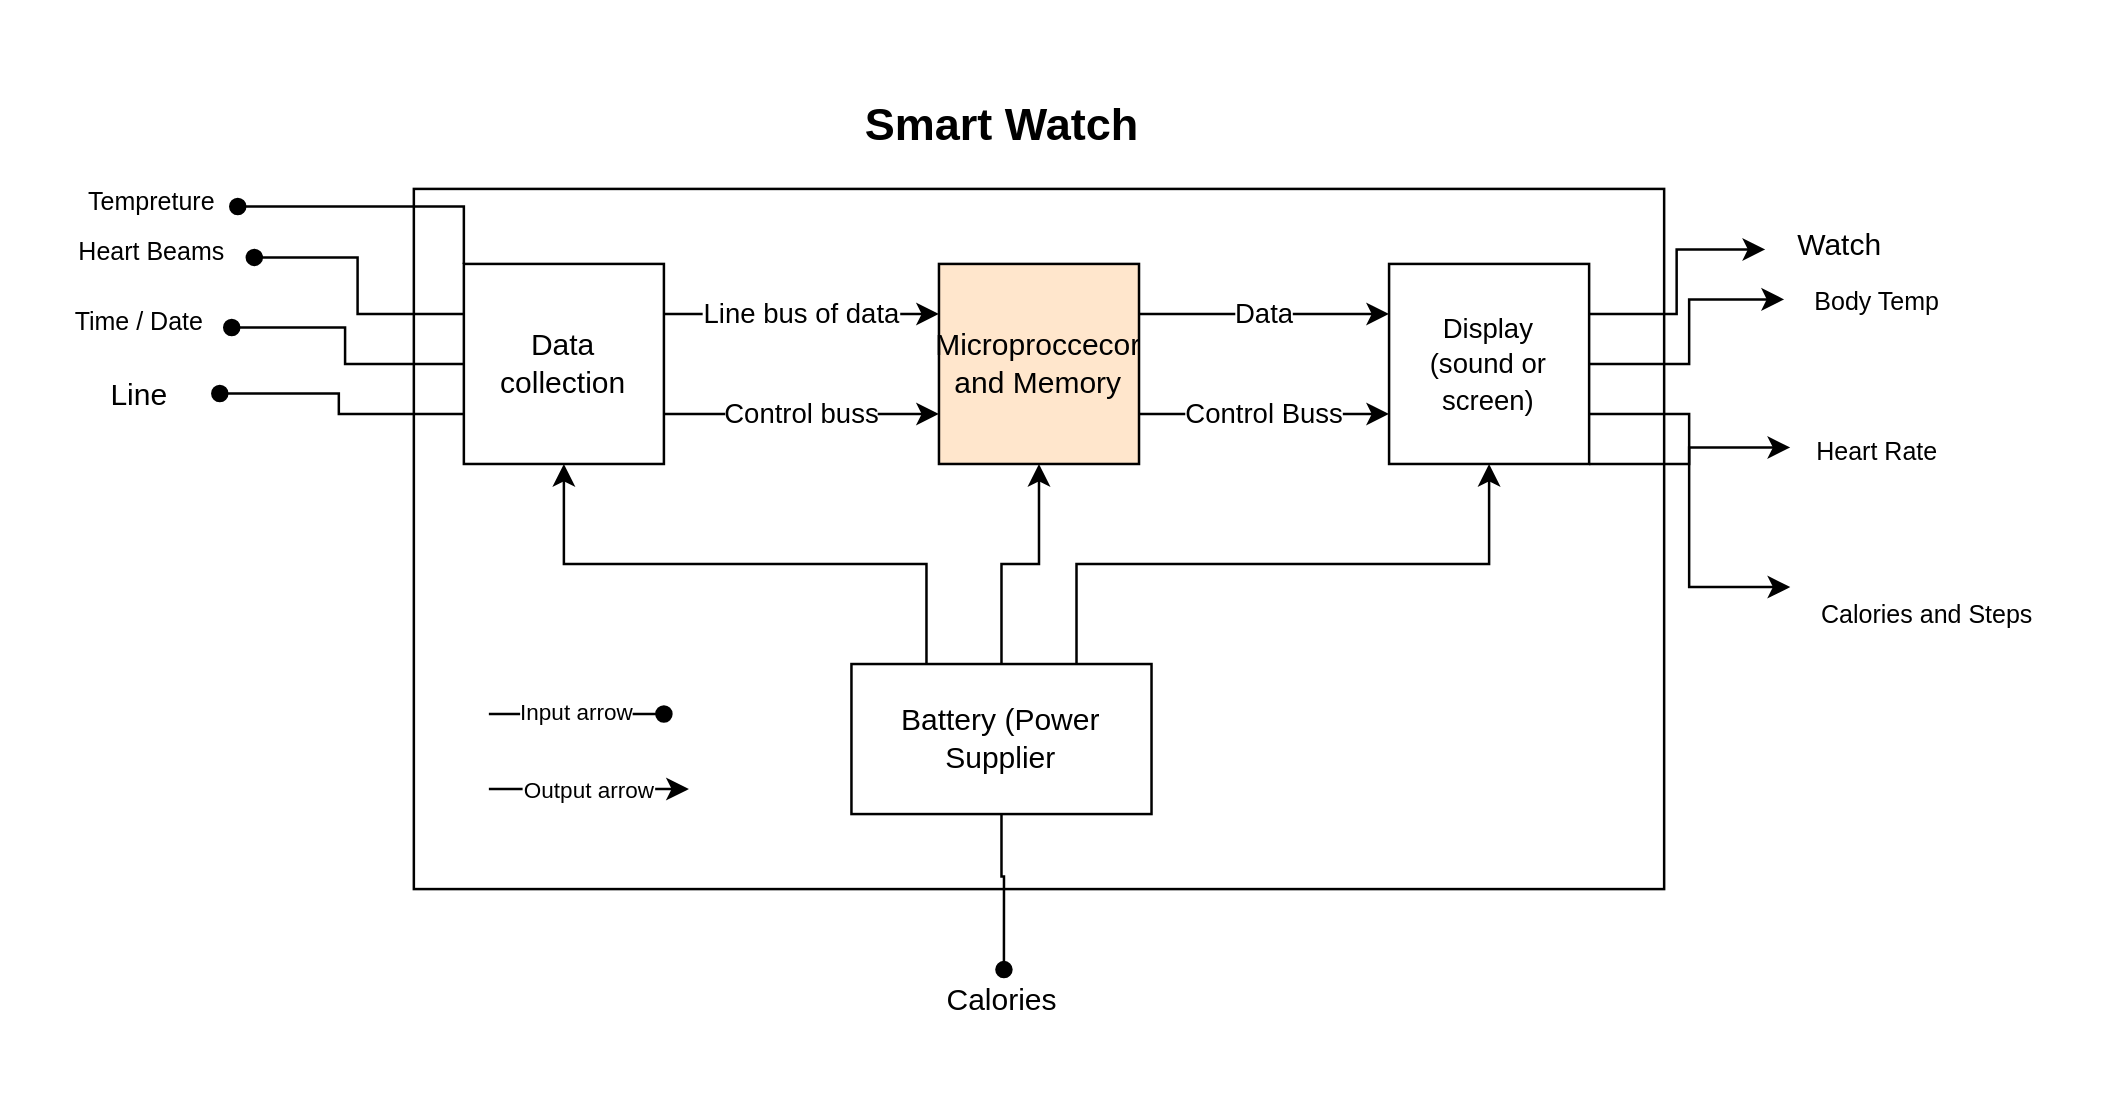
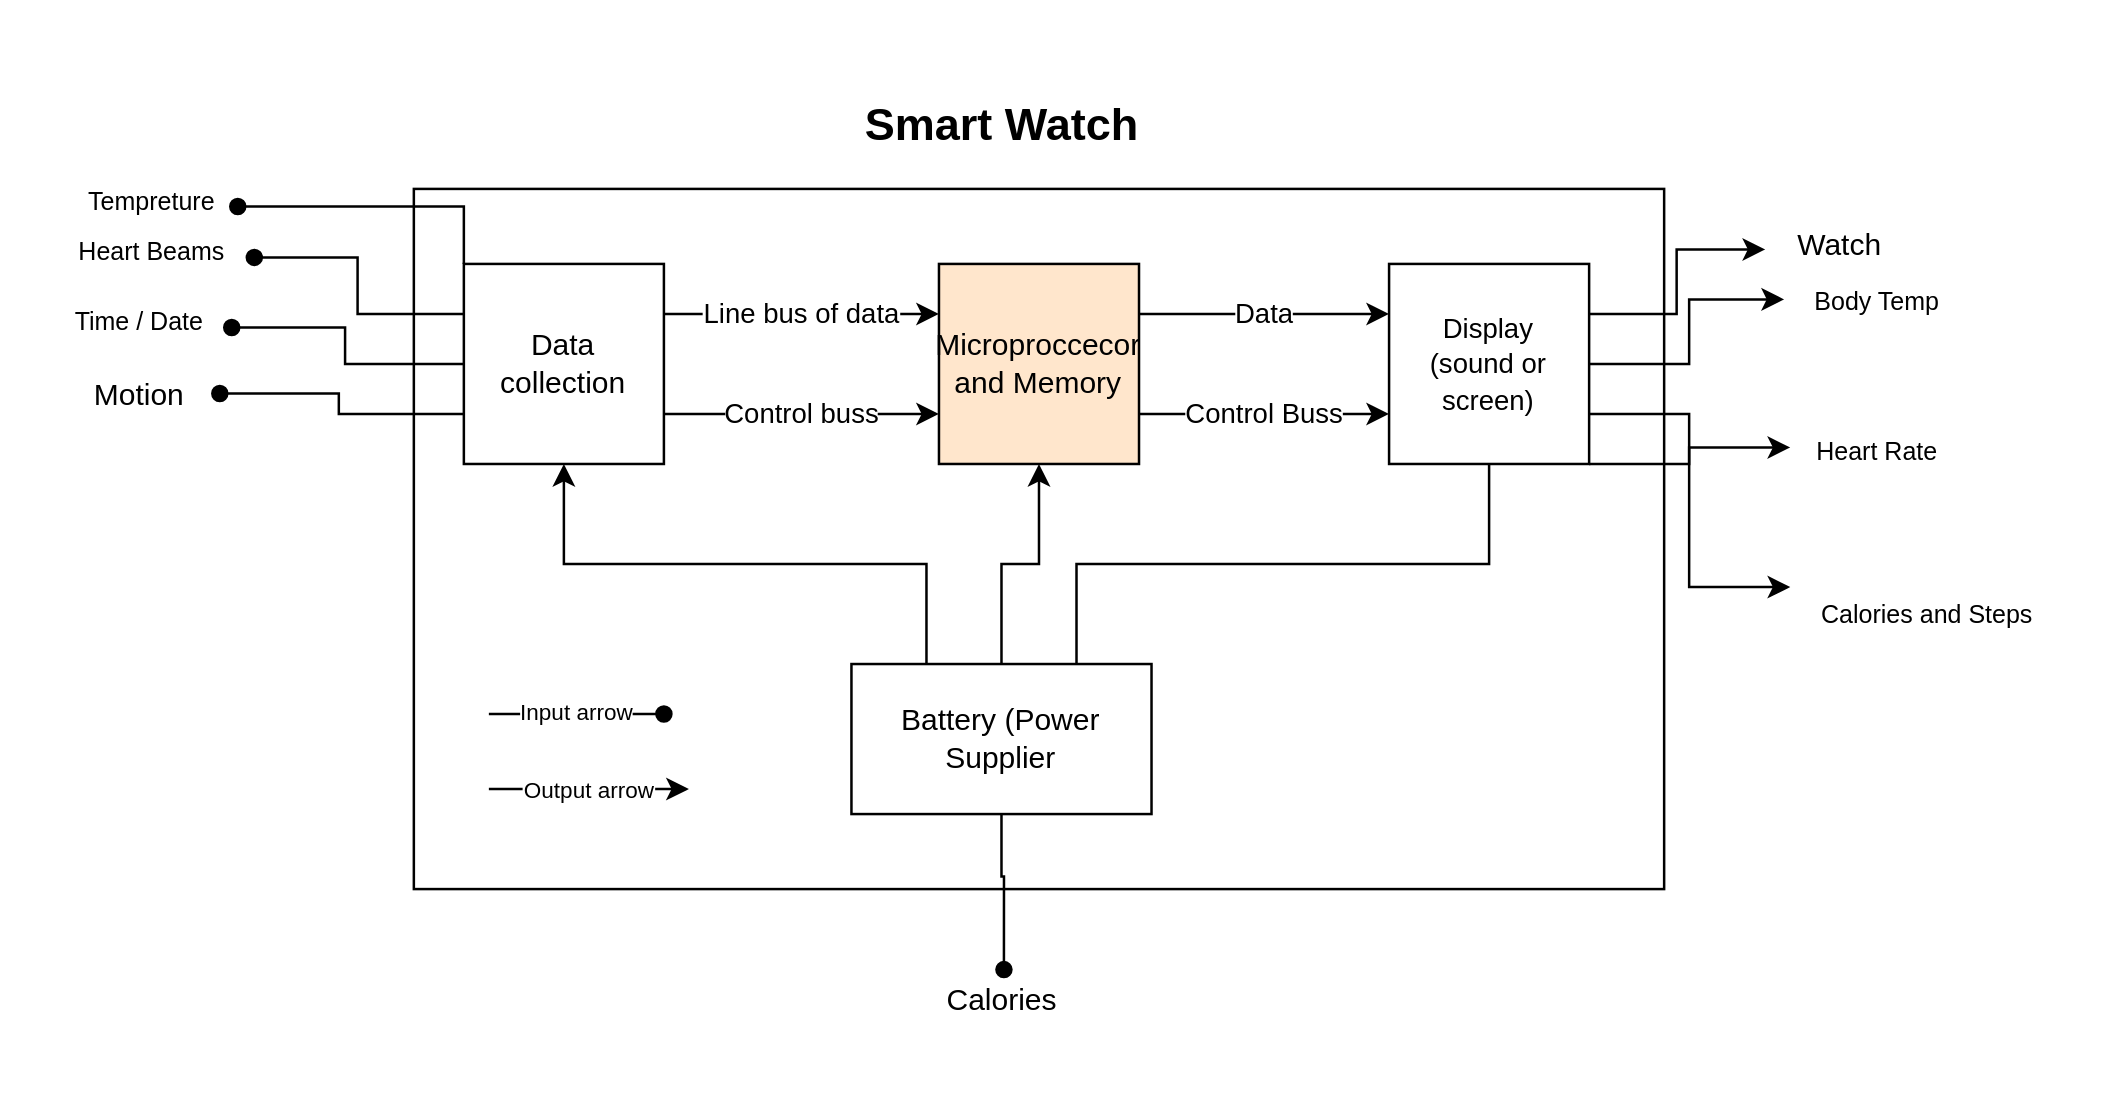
- <mxCell id="27" value="Line" style="text;html=1;align=center;verticalAlign=middle;resizable=0;points=[];autosize=1;strokeColor=none;fillColor=none;" vertex="1" parent="1"><mxGeometry x="25" y="143" width="60" height="30" as="geometry" /></mxCell>
+ <mxCell id="27" value="Motion" style="text;html=1;align=center;verticalAlign=middle;resizable=0;points=[];autosize=1;strokeColor=none;fillColor=none;" vertex="1" parent="1"><mxGeometry x="25" y="143" width="60" height="30" as="geometry" /></mxCell>
- <mxCell id="17" style="edgeStyle=orthogonalEdgeStyle;rounded=0;orthogonalLoop=1;jettySize=auto;html=1;exitX=0.75;exitY=0;exitDx=0;exitDy=0;entryX=0.5;entryY=1;entryDx=0;entryDy=0;" edge="1" parent="1" source="21" target="16"><mxGeometry relative="1" as="geometry" /></mxCell>
+ <mxCell id="17" style="edgeStyle=orthogonalEdgeStyle;rounded=0;orthogonalLoop=1;jettySize=auto;html=1;exitX=0.75;exitY=0;exitDx=0;exitDy=0;entryX=0.5;entryY=1;entryDx=0;entryDy=0;endArrow=none;" edge="1" parent="1" source="21" target="16"><mxGeometry relative="1" as="geometry" /></mxCell>
